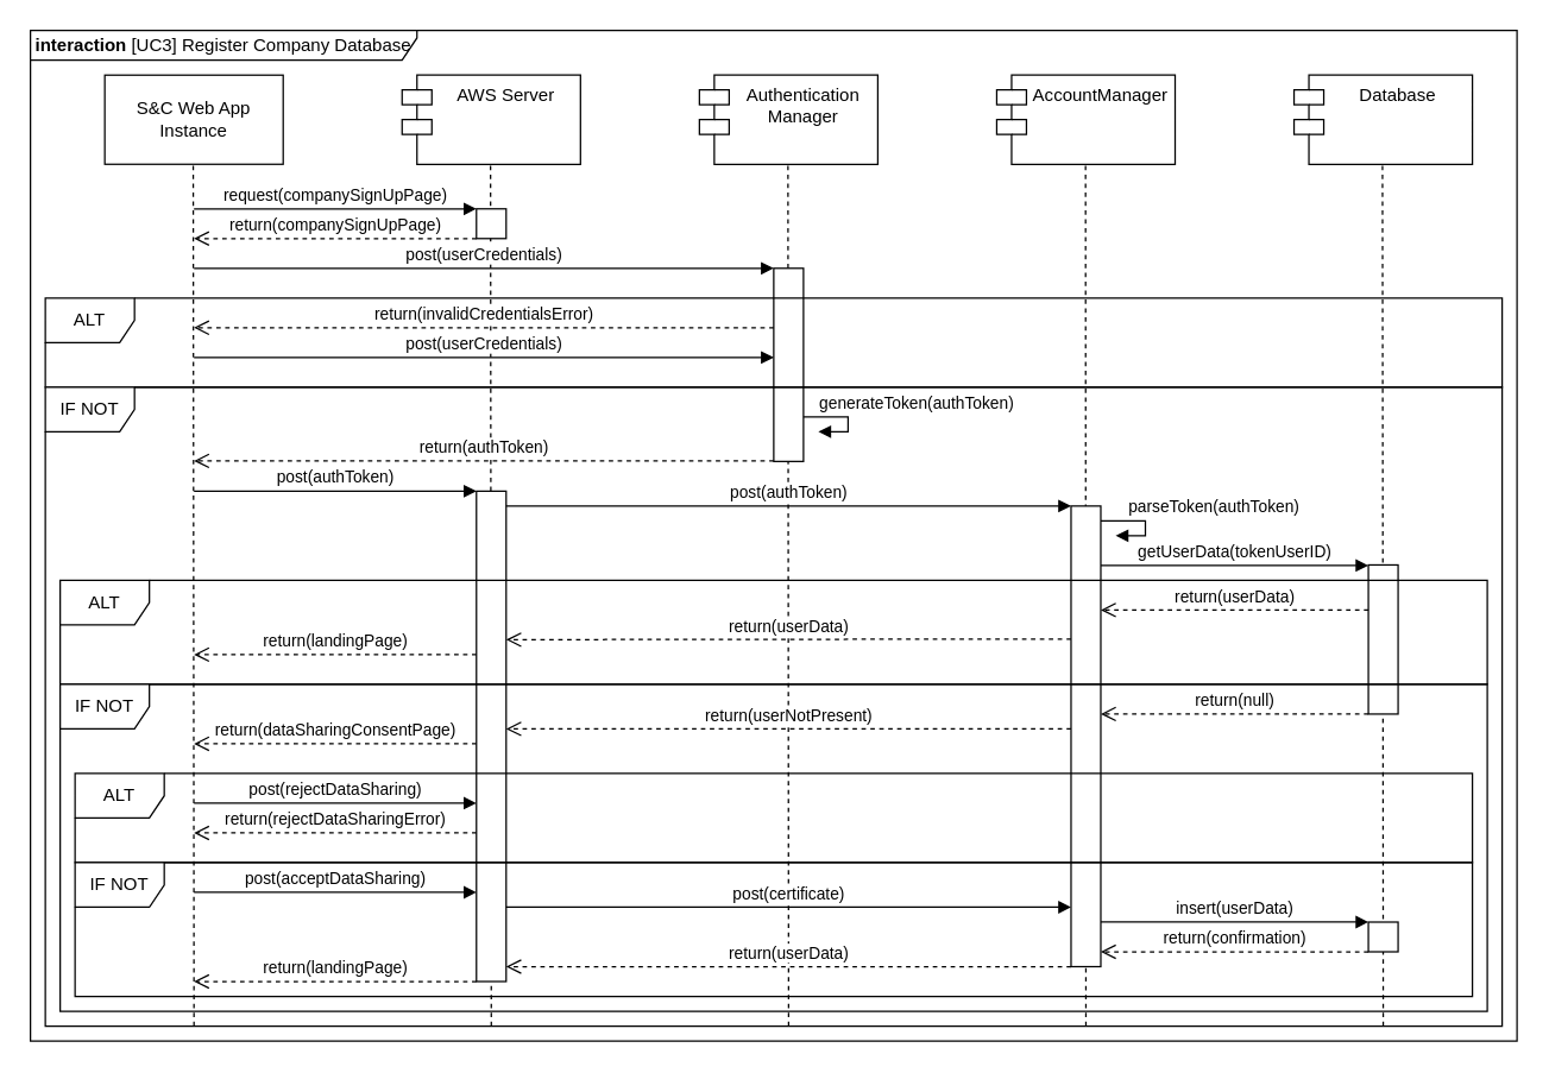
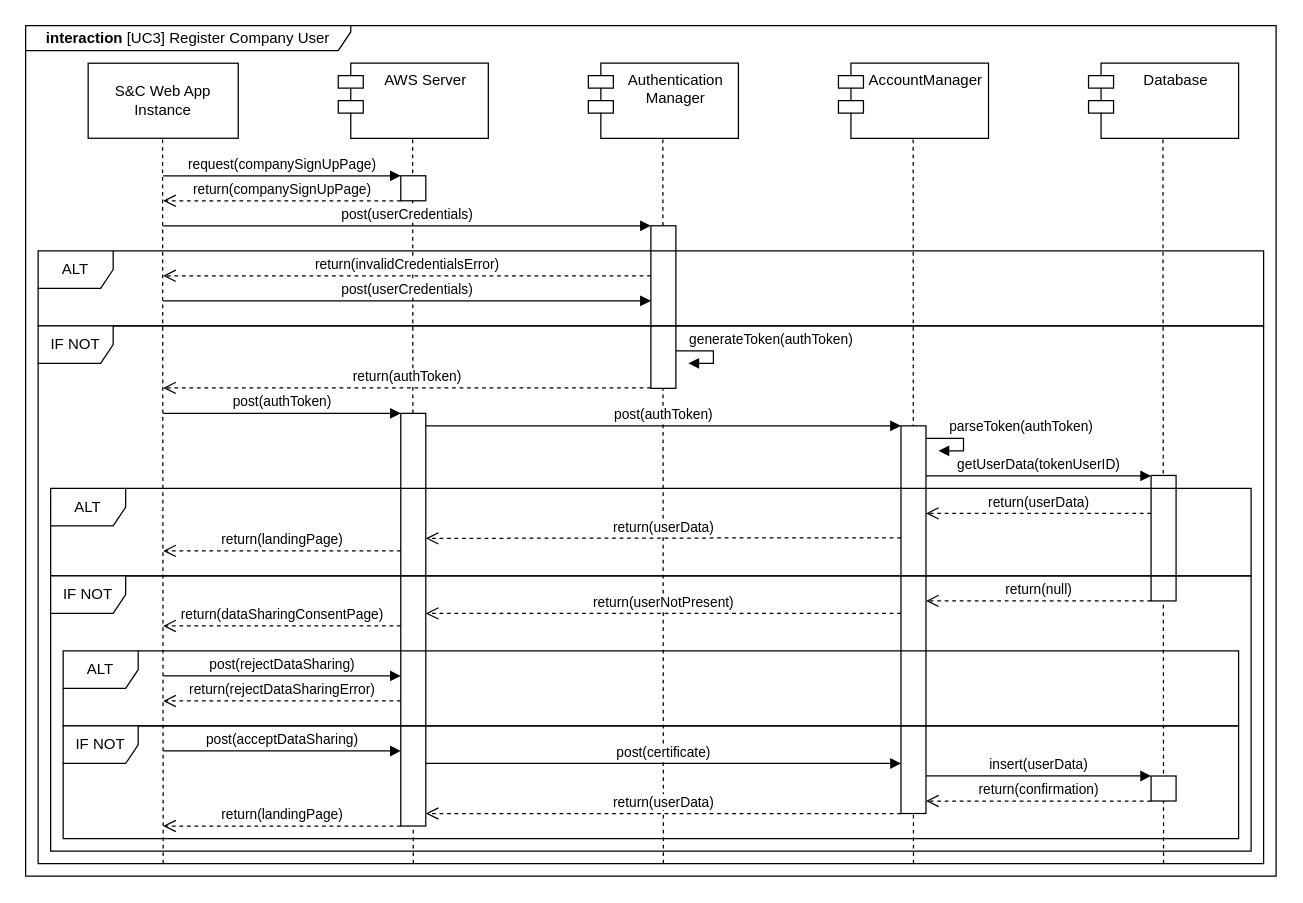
- <mxCell id="49" value="&lt;b&gt;interaction&lt;/b&gt;&amp;nbsp;[UC3] Register Company Database" style="shape=umlFrame;whiteSpace=wrap;html=1;pointerEvents=0;width=260;height=20;" parent="1" vertex="1"><mxGeometry x="20" y="20" width="1000" height="680" as="geometry" /></mxCell>
+ <mxCell id="49" value="&lt;b&gt;interaction&lt;/b&gt;&amp;nbsp;[UC3] Register Company User" style="shape=umlFrame;whiteSpace=wrap;html=1;pointerEvents=0;width=260;height=20;" parent="1" vertex="1"><mxGeometry x="20" y="20" width="1000" height="680" as="geometry" /></mxCell>
